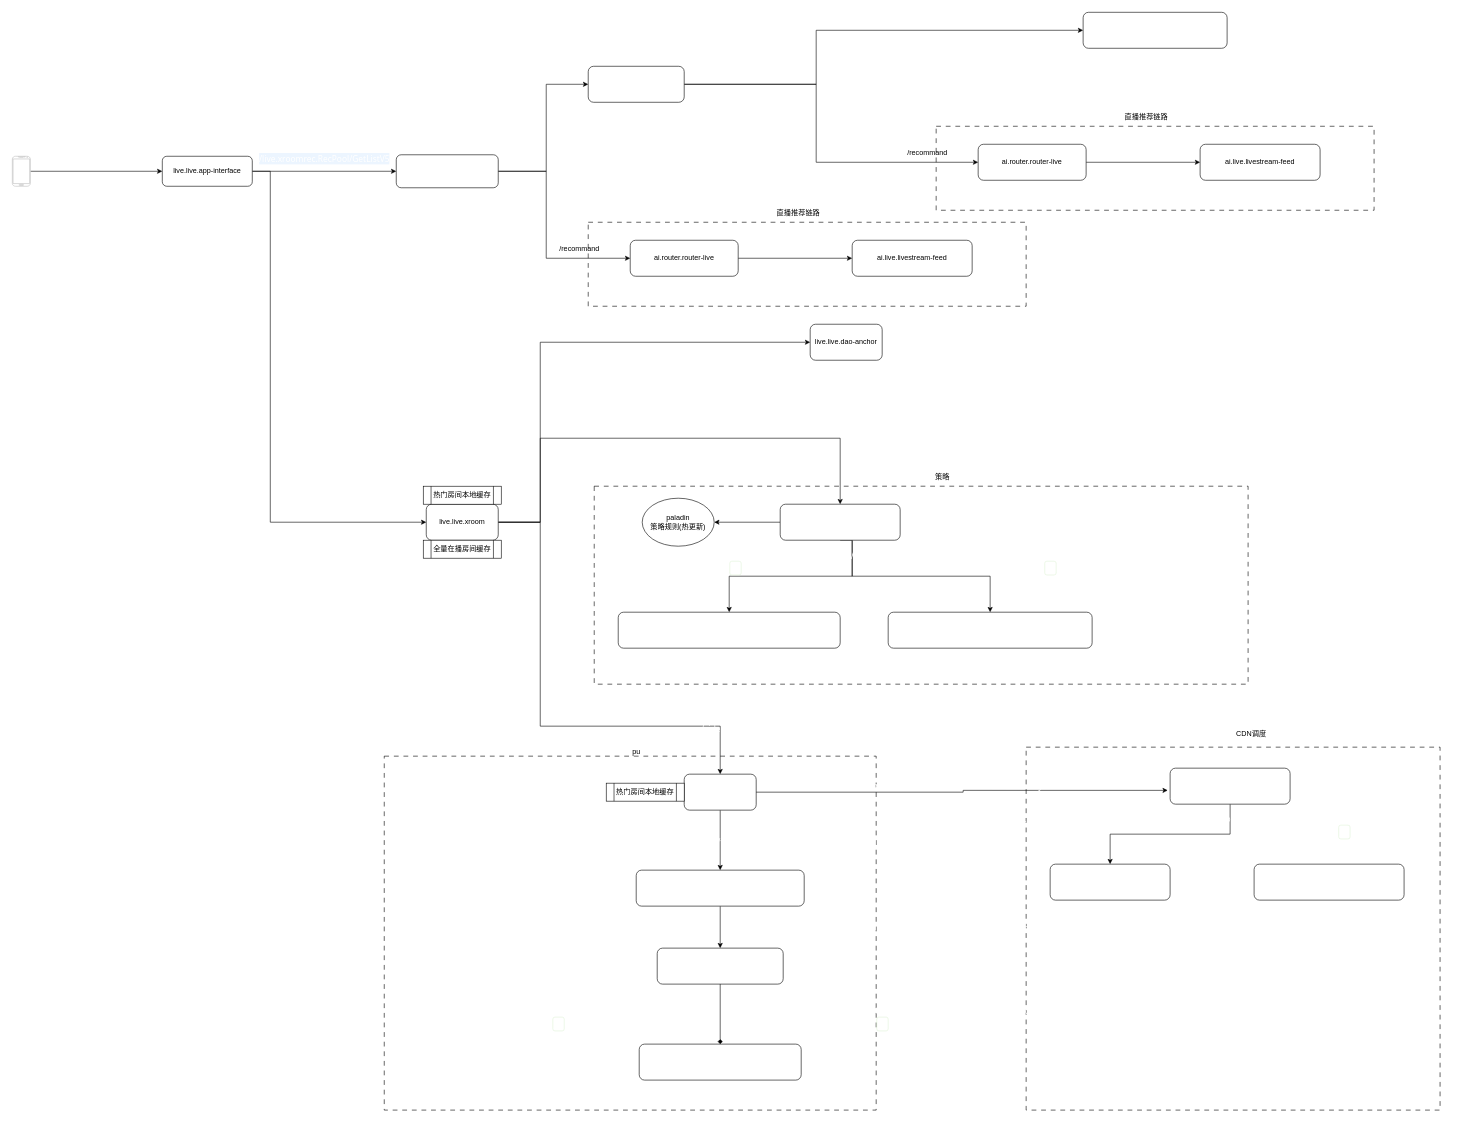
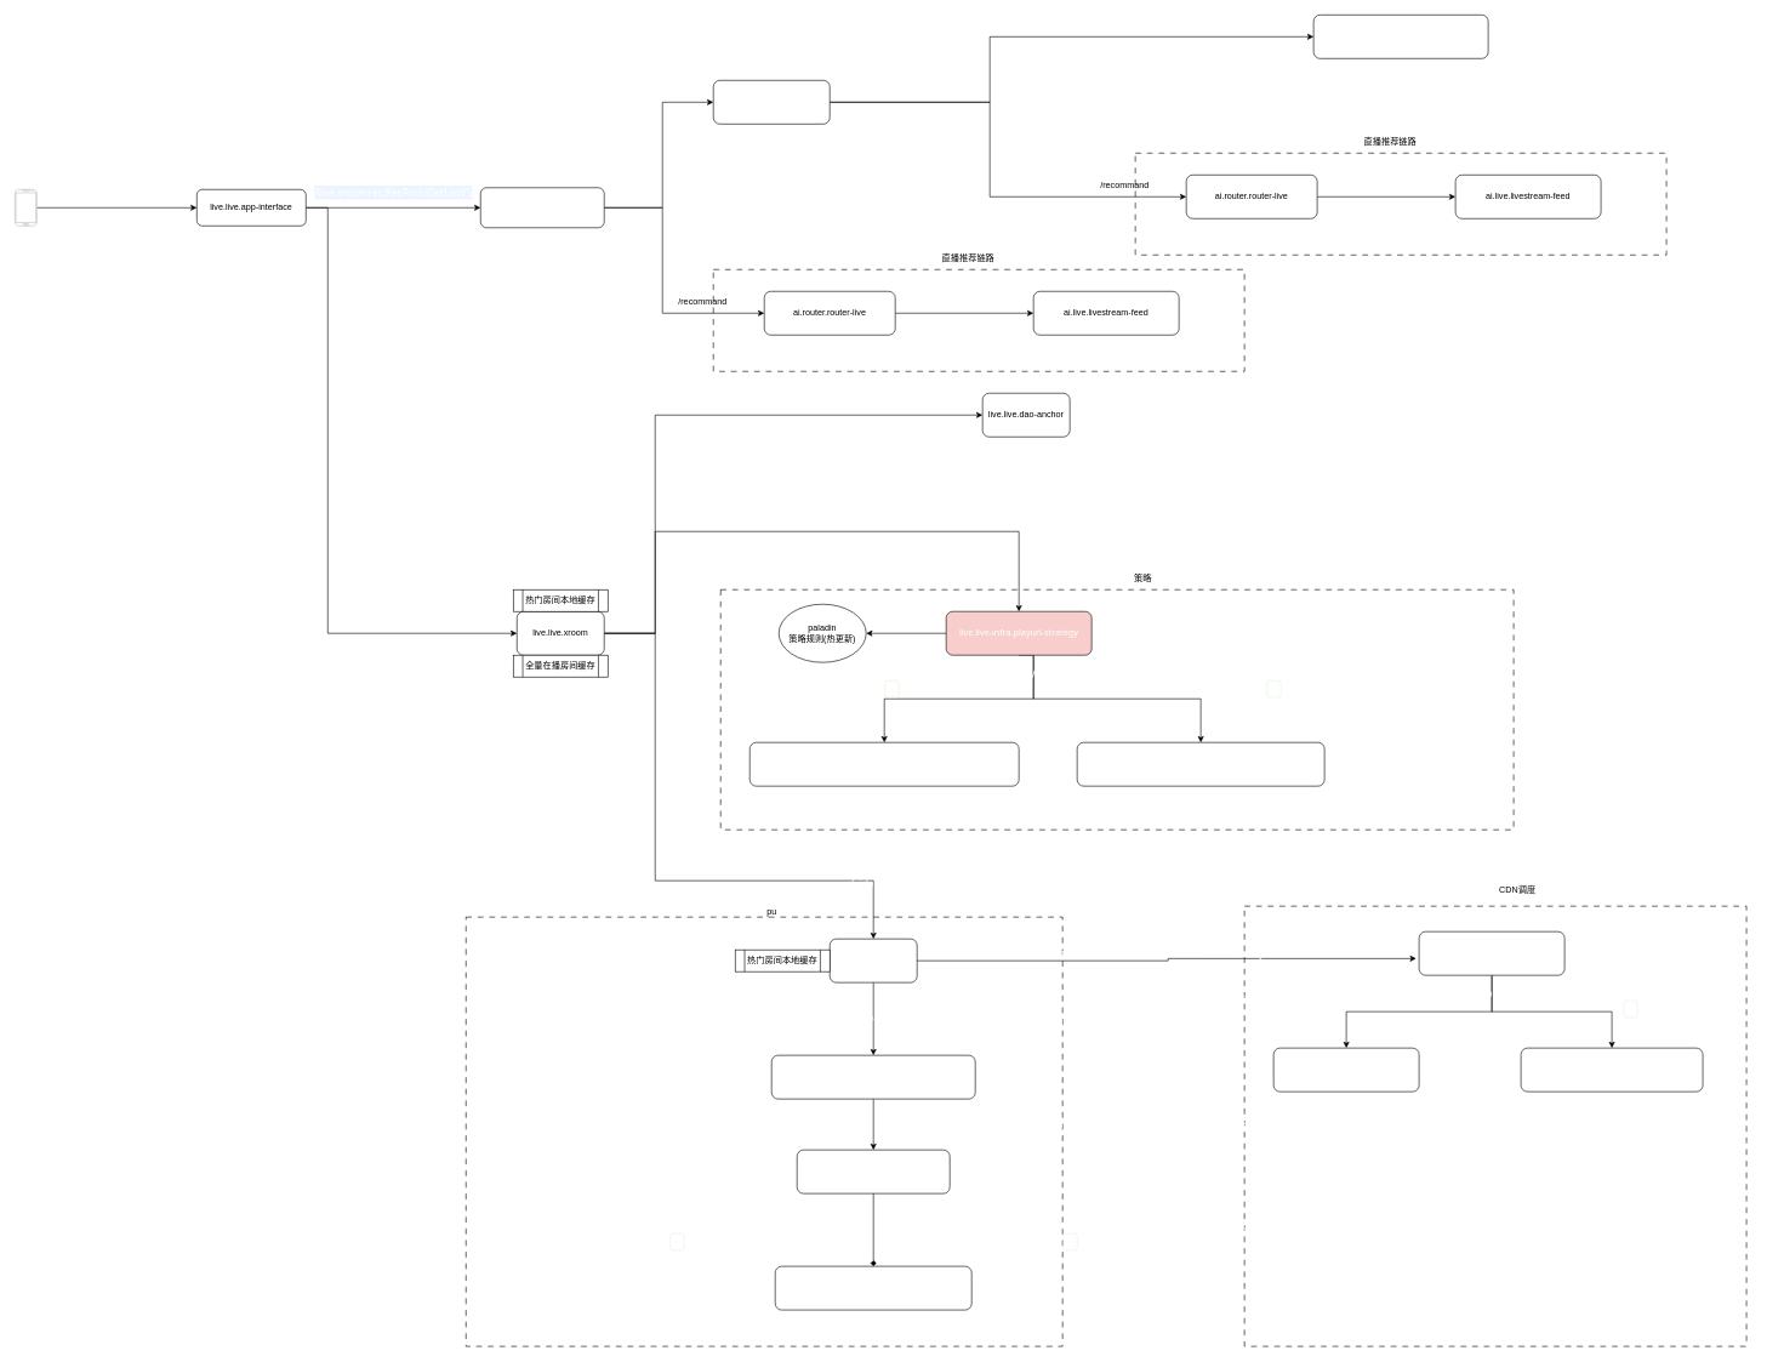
- <mxCell id="44" value="&lt;span style=&quot;font-family: ui-sans-serif, system-ui, sans-serif, &amp;quot;Apple Color Emoji&amp;quot;, &amp;quot;Segoe UI Emoji&amp;quot;, &amp;quot;Segoe UI Symbol&amp;quot;, &amp;quot;Noto Color Emoji&amp;quot;; text-align: left; text-wrap-mode: nowrap;&quot;&gt;&lt;font style=&quot;color: light-dark(rgb(255, 255, 255), rgb(255, 255, 255));&quot;&gt;live.live-infra.playurl-strategy&lt;/font&gt;&lt;/span&gt;" style="rounded=1;whiteSpace=wrap;html=1;" vertex="1" parent="31"><mxGeometry x="840" y="300" width="200" height="60" as="geometry" /></mxCell>
+ <mxCell id="44" value="&lt;span style=&quot;font-family: ui-sans-serif, system-ui, sans-serif, &amp;quot;Apple Color Emoji&amp;quot;, &amp;quot;Segoe UI Emoji&amp;quot;, &amp;quot;Segoe UI Symbol&amp;quot;, &amp;quot;Noto Color Emoji&amp;quot;; text-align: left; text-wrap-mode: nowrap;&quot;&gt;&lt;font style=&quot;color: light-dark(rgb(255, 255, 255), rgb(255, 255, 255));&quot;&gt;live.live-infra.playurl-strategy&lt;/font&gt;&lt;/span&gt;" style="rounded=1;whiteSpace=wrap;html=1;fillColor=#f8cecc;" vertex="1" parent="31"><mxGeometry x="840" y="300" width="200" height="60" as="geometry" /></mxCell>
+ <mxCell id="65" style="edgeStyle=orthogonalEdgeStyle;rounded=0;orthogonalLoop=1;jettySize=auto;html=1;" edge="1" parent="31" source="66" target="68"><mxGeometry relative="1" as="geometry" /></mxCell>
